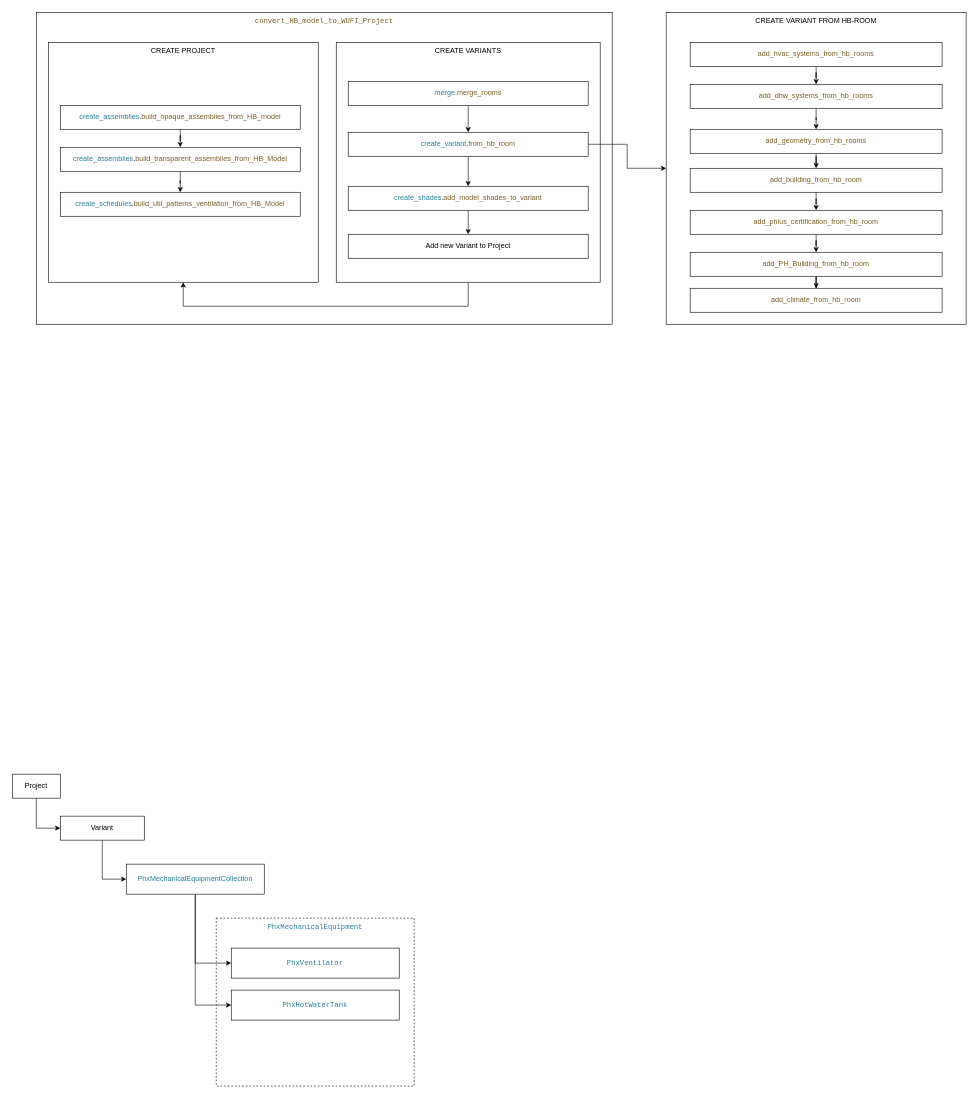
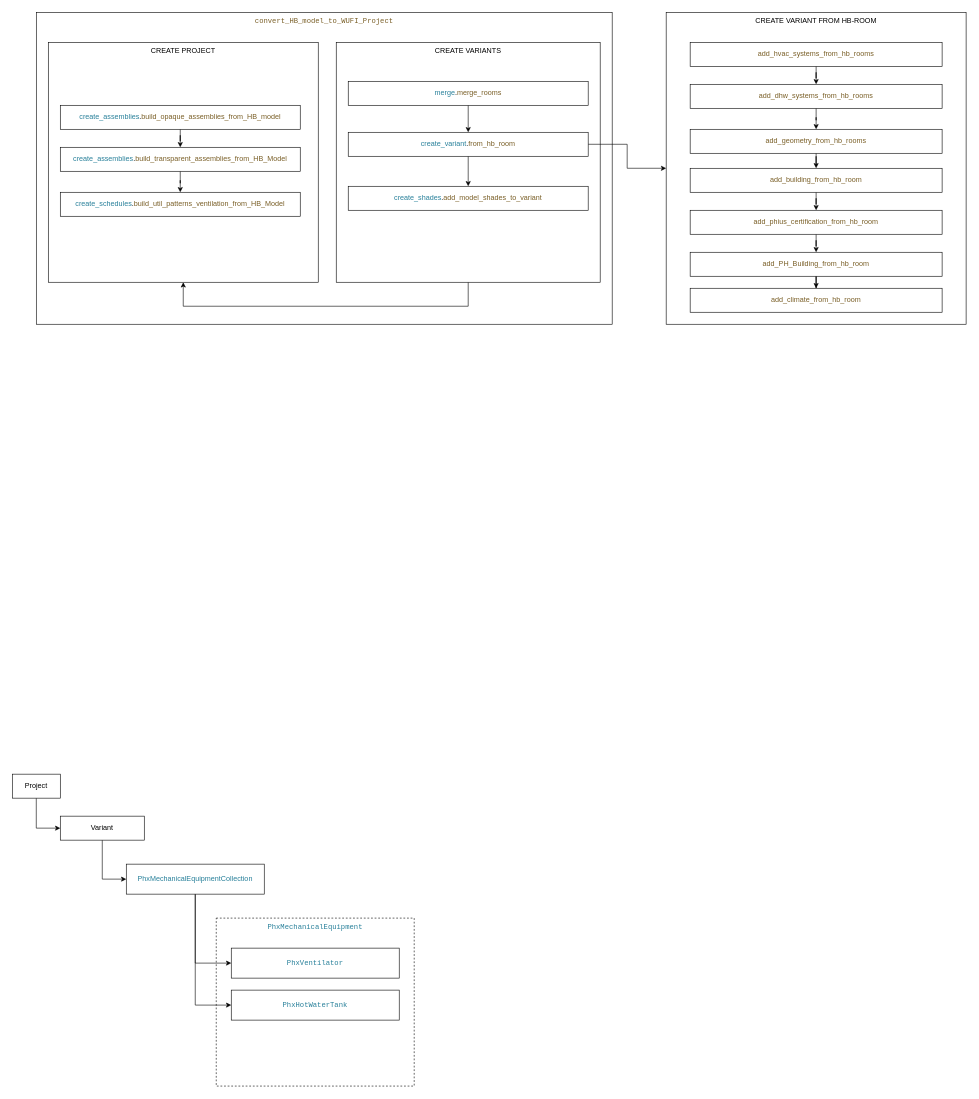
- <mxCell id="27" style="edgeStyle=orthogonalEdgeStyle;rounded=0;orthogonalLoop=1;jettySize=auto;html=1;entryX=0.5;entryY=0;entryDx=0;entryDy=0;" edge="1" parent="1" source="28" target="29"><mxGeometry relative="1" as="geometry" /></mxCell>
- <mxCell id="29" value="Add new Variant to Project" style="whiteSpace=wrap;html=1;" vertex="1" parent="1"><mxGeometry x="580" y="390" width="400" height="40" as="geometry" /></mxCell>
